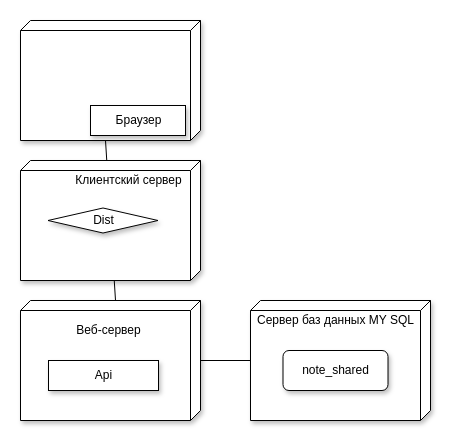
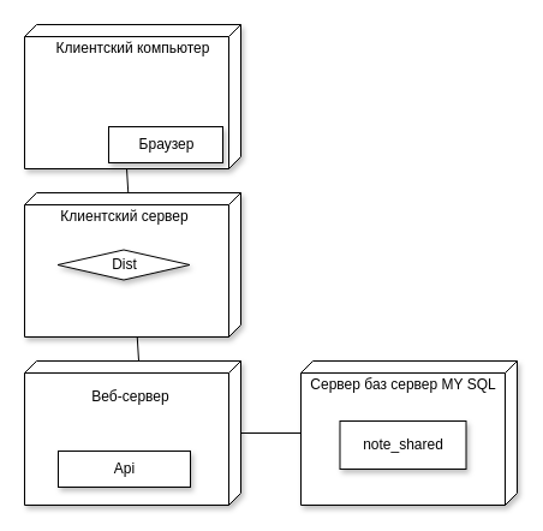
+ <mxCell id="9" value="Клиентский компьютер" style="text;html=1;align=center;verticalAlign=middle;resizable=0;points=[];autosize=1;strokeColor=none;fillColor=none;" vertex="1" parent="1"><mxGeometry x="40" y="30" width="140" height="20" as="geometry" /></mxCell>
- <mxCell id="11" value="Клиентский сервер" style="text;html=1;align=center;verticalAlign=middle;resizable=0;points=[];autosize=1;strokeColor=none;fillColor=none;" vertex="1" parent="1"><mxGeometry x="67.5" y="170" width="120" height="20" as="geometry" /></mxCell>
+ <mxCell id="11" value="Клиентский сервер" style="text;html=1;align=center;verticalAlign=middle;resizable=0;points=[];autosize=1;strokeColor=none;fillColor=none;" vertex="1" parent="1"><mxGeometry x="42.5" y="170" width="120" height="20" as="geometry" /></mxCell>
- <mxCell id="13" value="Сервер баз данных MY SQL" style="text;html=1;align=center;verticalAlign=middle;resizable=0;points=[];autosize=1;strokeColor=none;fillColor=none;" vertex="1" parent="1"><mxGeometry x="250" y="310" width="170" height="20" as="geometry" /></mxCell>
+ <mxCell id="13" value="Сервер баз сервер MY SQL" style="text;html=1;align=center;verticalAlign=middle;resizable=0;points=[];autosize=1;strokeColor=none;fillColor=none;" vertex="1" parent="1"><mxGeometry x="250" y="310" width="170" height="20" as="geometry" /></mxCell>
- <mxCell id="14" value="note_shared" style="html=1;shadow=1;rounded=1;" vertex="1" parent="1"><mxGeometry x="282.5" y="350" width="105" height="40" as="geometry" /></mxCell>
+ <mxCell id="14" value="note_shared" style="html=1;shadow=1;" vertex="1" parent="1"><mxGeometry x="282.5" y="350" width="105" height="40" as="geometry" /></mxCell>
- <mxCell id="16" value="Api" style="html=1;shadow=1;" vertex="1" parent="1"><mxGeometry x="48" y="360" width="110" height="30" as="geometry" /></mxCell>
+ <mxCell id="16" value="Api" style="html=1;shadow=1;" vertex="1" parent="1"><mxGeometry x="48" y="375" width="110" height="30" as="geometry" /></mxCell>
